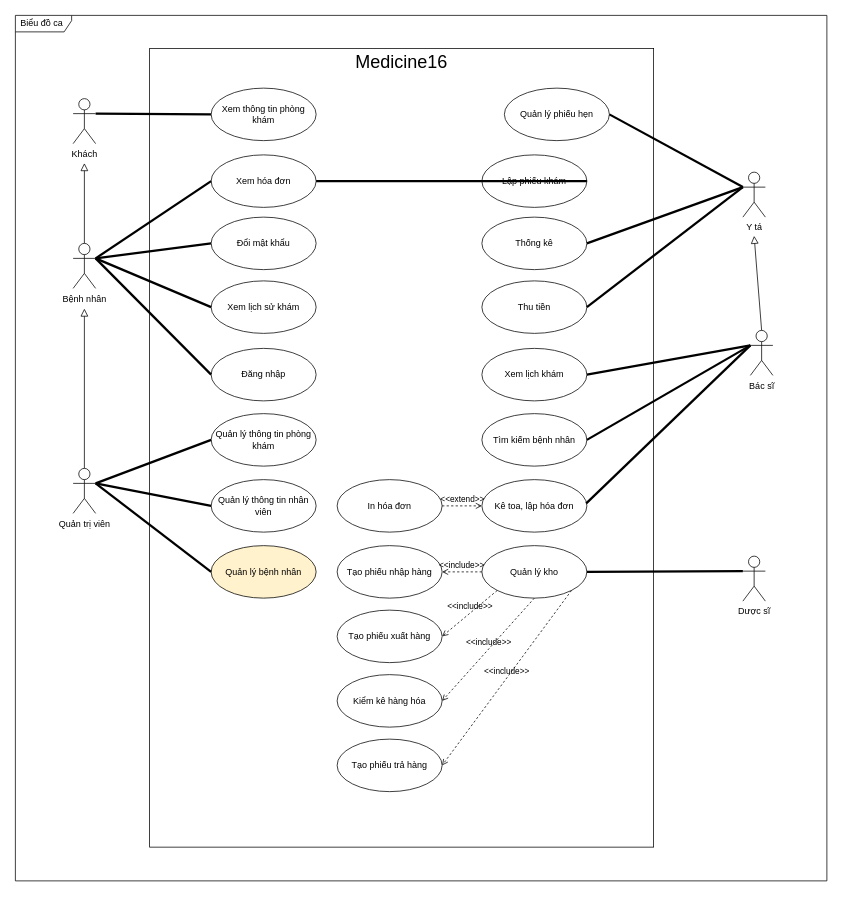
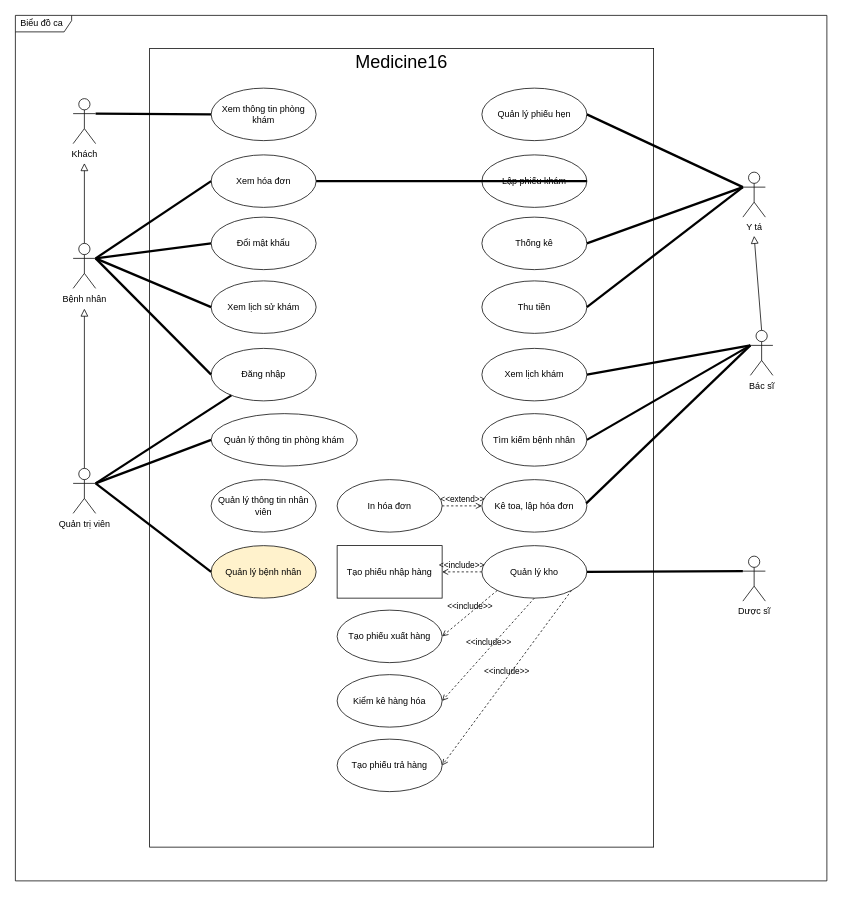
- <mxCell id="24" value="Quản lý phiếu hẹn" style="ellipse;whiteSpace=wrap;html=1;" vertex="1" parent="1"><mxGeometry x="672" y="117" width="140" height="70" as="geometry" /></mxCell>
+ <mxCell id="24" value="Quản lý phiếu hẹn" style="ellipse;whiteSpace=wrap;html=1;" vertex="1" parent="1"><mxGeometry x="642" y="117" width="140" height="70" as="geometry" /></mxCell>
- <mxCell id="6" value="Quản lý thông tin phòng khám" style="ellipse;whiteSpace=wrap;html=1;" parent="1" vertex="1"><mxGeometry x="281" y="551" width="140" height="70" as="geometry" /></mxCell>
+ <mxCell id="6" value="Quản lý thông tin phòng khám" style="ellipse;whiteSpace=wrap;html=1;" parent="1" vertex="1"><mxGeometry x="281" y="551" width="195" height="70" as="geometry" /></mxCell>
- <mxCell id="43" value="" style="endArrow=none;startArrow=none;endFill=0;startFill=0;endSize=8;html=1;verticalAlign=bottom;labelBackgroundColor=none;strokeWidth=3;entryX=0;entryY=0.5;entryDx=0;entryDy=0;exitX=1;exitY=0.333;exitDx=0;exitDy=0;exitPerimeter=0;" edge="1" parent="1" source="4" target="13"><mxGeometry width="160" relative="1" as="geometry"><mxPoint x="137" y="654" as="sourcePoint" /><mxPoint x="291" y="765" as="targetPoint" /></mxGeometry></mxCell>
+ <mxCell id="43" value="" style="endArrow=none;startArrow=none;endFill=0;startFill=0;endSize=8;html=1;verticalAlign=bottom;labelBackgroundColor=none;strokeWidth=3;exitX=1;exitY=0.333;exitDx=0;exitDy=0;exitPerimeter=0;" edge="1" parent="1" source="4" target="16"><mxGeometry width="160" relative="1" as="geometry"><mxPoint x="137" y="654" as="sourcePoint" /><mxPoint x="291" y="765" as="targetPoint" /></mxGeometry></mxCell>
- <mxCell id="51" value="Tạo phiếu nhập hàng" style="ellipse;whiteSpace=wrap;html=1;" vertex="1" parent="1"><mxGeometry x="449" y="727" width="140" height="70" as="geometry" /></mxCell>
+ <mxCell id="51" value="Tạo phiếu nhập hàng" style="whiteSpace=wrap;html=1;rounded=0;" vertex="1" parent="1"><mxGeometry x="449" y="727" width="140" height="70" as="geometry" /></mxCell>
